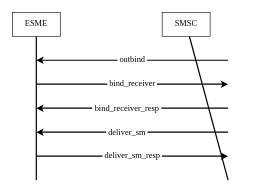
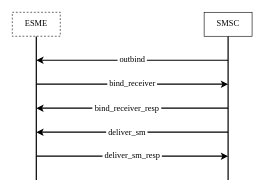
- <mxCell id="5" value="ESME" style="rounded=0;whiteSpace=wrap;html=1;fontFamily=Times New Roman;fontSize=14;" vertex="1" parent="1"><mxGeometry x="20" y="20" width="80" height="40" as="geometry" /></mxCell>
+ <mxCell id="5" value="ESME" style="rounded=0;whiteSpace=wrap;html=1;fontFamily=Times New Roman;fontSize=14;dashed=1;" vertex="1" parent="1"><mxGeometry x="20" y="20" width="80" height="40" as="geometry" /></mxCell>
- <mxCell id="4" value="SMSC" style="rounded=0;whiteSpace=wrap;html=1;fontFamily=Times New Roman;fontSize=14;" vertex="1" parent="1"><mxGeometry x="270" y="20" width="80" height="40" as="geometry" /></mxCell>
+ <mxCell id="4" value="SMSC" style="rounded=0;whiteSpace=wrap;html=1;fontFamily=Times New Roman;fontSize=14;" vertex="1" parent="1"><mxGeometry x="340" y="20" width="80" height="40" as="geometry" /></mxCell>
